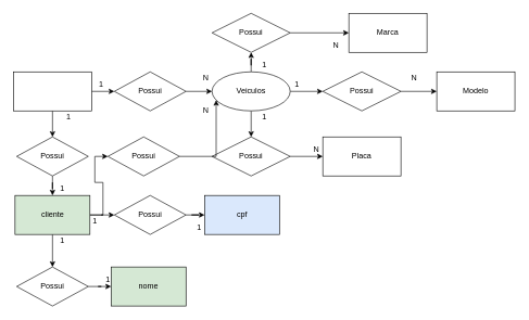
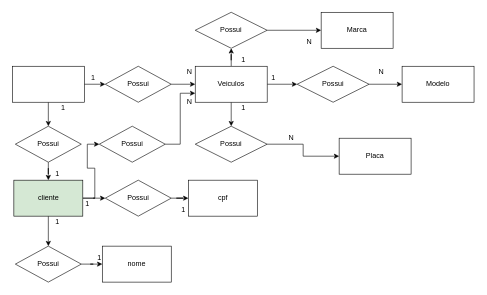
- <mxCell id="10" value="Veiculos" style="ellipse;whiteSpace=wrap;html=1;" vertex="1" parent="1"><mxGeometry x="325" y="110" width="120" height="60" as="geometry" /></mxCell>
+ <mxCell id="10" value="Veiculos" style="rounded=0;whiteSpace=wrap;html=1;" vertex="1" parent="1"><mxGeometry x="325" y="110" width="120" height="60" as="geometry" /></mxCell>
- <mxCell id="18" value="Placa" style="rounded=0;whiteSpace=wrap;html=1;" vertex="1" parent="1"><mxGeometry x="495" y="210" width="120" height="60" as="geometry" /></mxCell>
+ <mxCell id="18" value="Placa" style="rounded=0;whiteSpace=wrap;html=1;" vertex="1" parent="1"><mxGeometry x="565" y="230" width="120" height="60" as="geometry" /></mxCell>
- <mxCell id="33" value="cpf" style="rounded=0;whiteSpace=wrap;html=1;fillColor=#dae8fc;" vertex="1" parent="1"><mxGeometry x="313.5" y="300" width="115" height="60" as="geometry" /></mxCell>
+ <mxCell id="33" value="cpf" style="rounded=0;whiteSpace=wrap;html=1;" vertex="1" parent="1"><mxGeometry x="313.5" y="300" width="115" height="60" as="geometry" /></mxCell>
- <mxCell id="32" value="nome" style="rounded=0;whiteSpace=wrap;html=1;fillColor=#d5e8d4;" vertex="1" parent="1"><mxGeometry x="170" y="410" width="115" height="60" as="geometry" /></mxCell>
+ <mxCell id="32" value="nome" style="rounded=0;whiteSpace=wrap;html=1;" vertex="1" parent="1"><mxGeometry x="170" y="410" width="115" height="60" as="geometry" /></mxCell>
